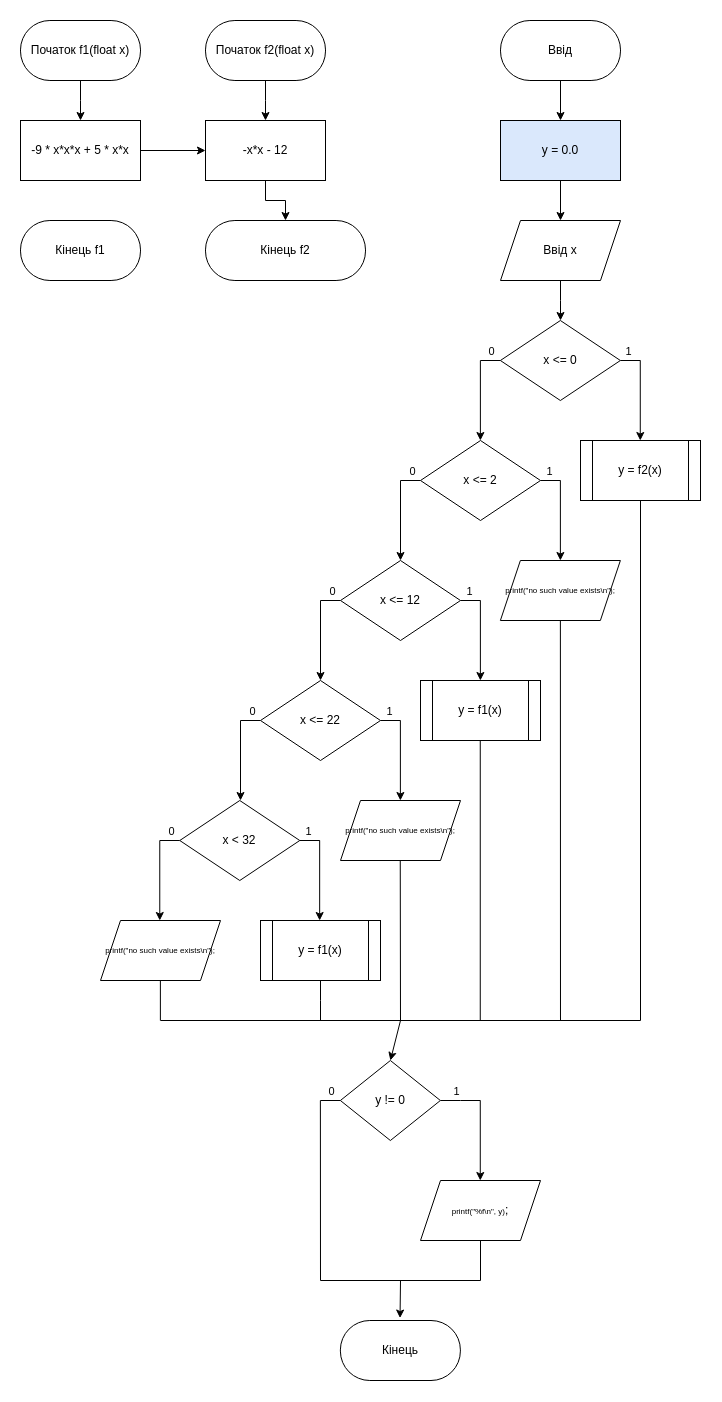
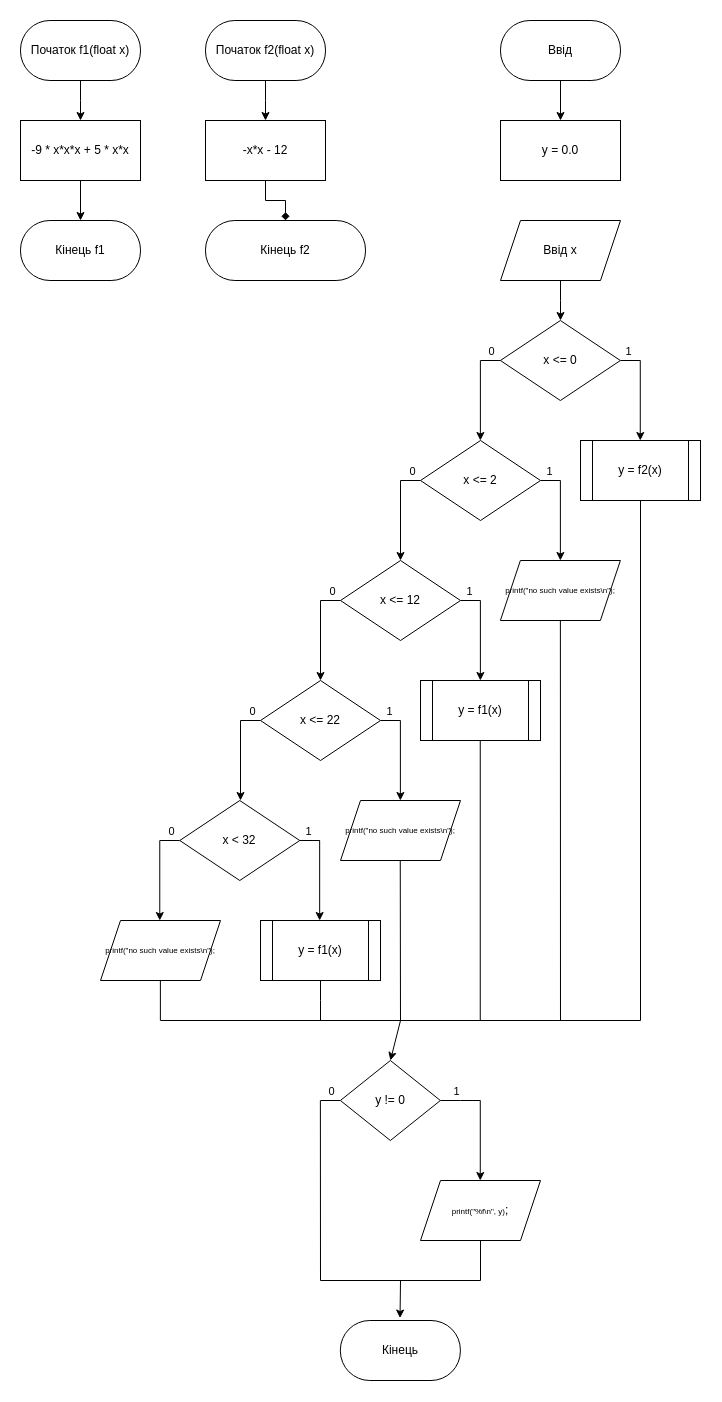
- <mxCell id="11" style="edgeStyle=orthogonalEdgeStyle;rounded=0;orthogonalLoop=1;jettySize=auto;html=1;" parent="1" source="12" target="17" edge="1"><mxGeometry relative="1" as="geometry" /></mxCell>
+ <mxCell id="11" style="edgeStyle=orthogonalEdgeStyle;rounded=0;orthogonalLoop=1;jettySize=auto;html=1;entryX=0.5;entryY=0;entryDx=0;entryDy=0;" parent="1" source="12" target="13" edge="1"><mxGeometry relative="1" as="geometry" /></mxCell>
- <mxCell id="61" value="y = 0.0" style="rounded=0;whiteSpace=wrap;html=1;fillColor=#dae8fc;" vertex="1" parent="1"><mxGeometry x="500" y="120" width="120" height="60" as="geometry" /></mxCell>
+ <mxCell id="61" value="y = 0.0" style="rounded=0;whiteSpace=wrap;html=1;" vertex="1" parent="1"><mxGeometry x="500" y="120" width="120" height="60" as="geometry" /></mxCell>
- <mxCell id="60" style="edgeStyle=orthogonalEdgeStyle;rounded=0;orthogonalLoop=1;jettySize=auto;html=1;entryX=0.5;entryY=0;entryDx=0;entryDy=0;" edge="1" parent="1" source="61" target="5"><mxGeometry relative="1" as="geometry" /></mxCell>
- <mxCell id="16" style="edgeStyle=orthogonalEdgeStyle;rounded=0;orthogonalLoop=1;jettySize=auto;html=1;entryX=0.5;entryY=0;entryDx=0;entryDy=0;" parent="1" source="17" target="18" edge="1"><mxGeometry relative="1" as="geometry" /></mxCell>
+ <mxCell id="16" style="edgeStyle=orthogonalEdgeStyle;rounded=0;orthogonalLoop=1;jettySize=auto;html=1;entryX=0.5;entryY=0;entryDx=0;entryDy=0;endArrow=diamond;" parent="1" source="17" target="18" edge="1"><mxGeometry relative="1" as="geometry" /></mxCell>
